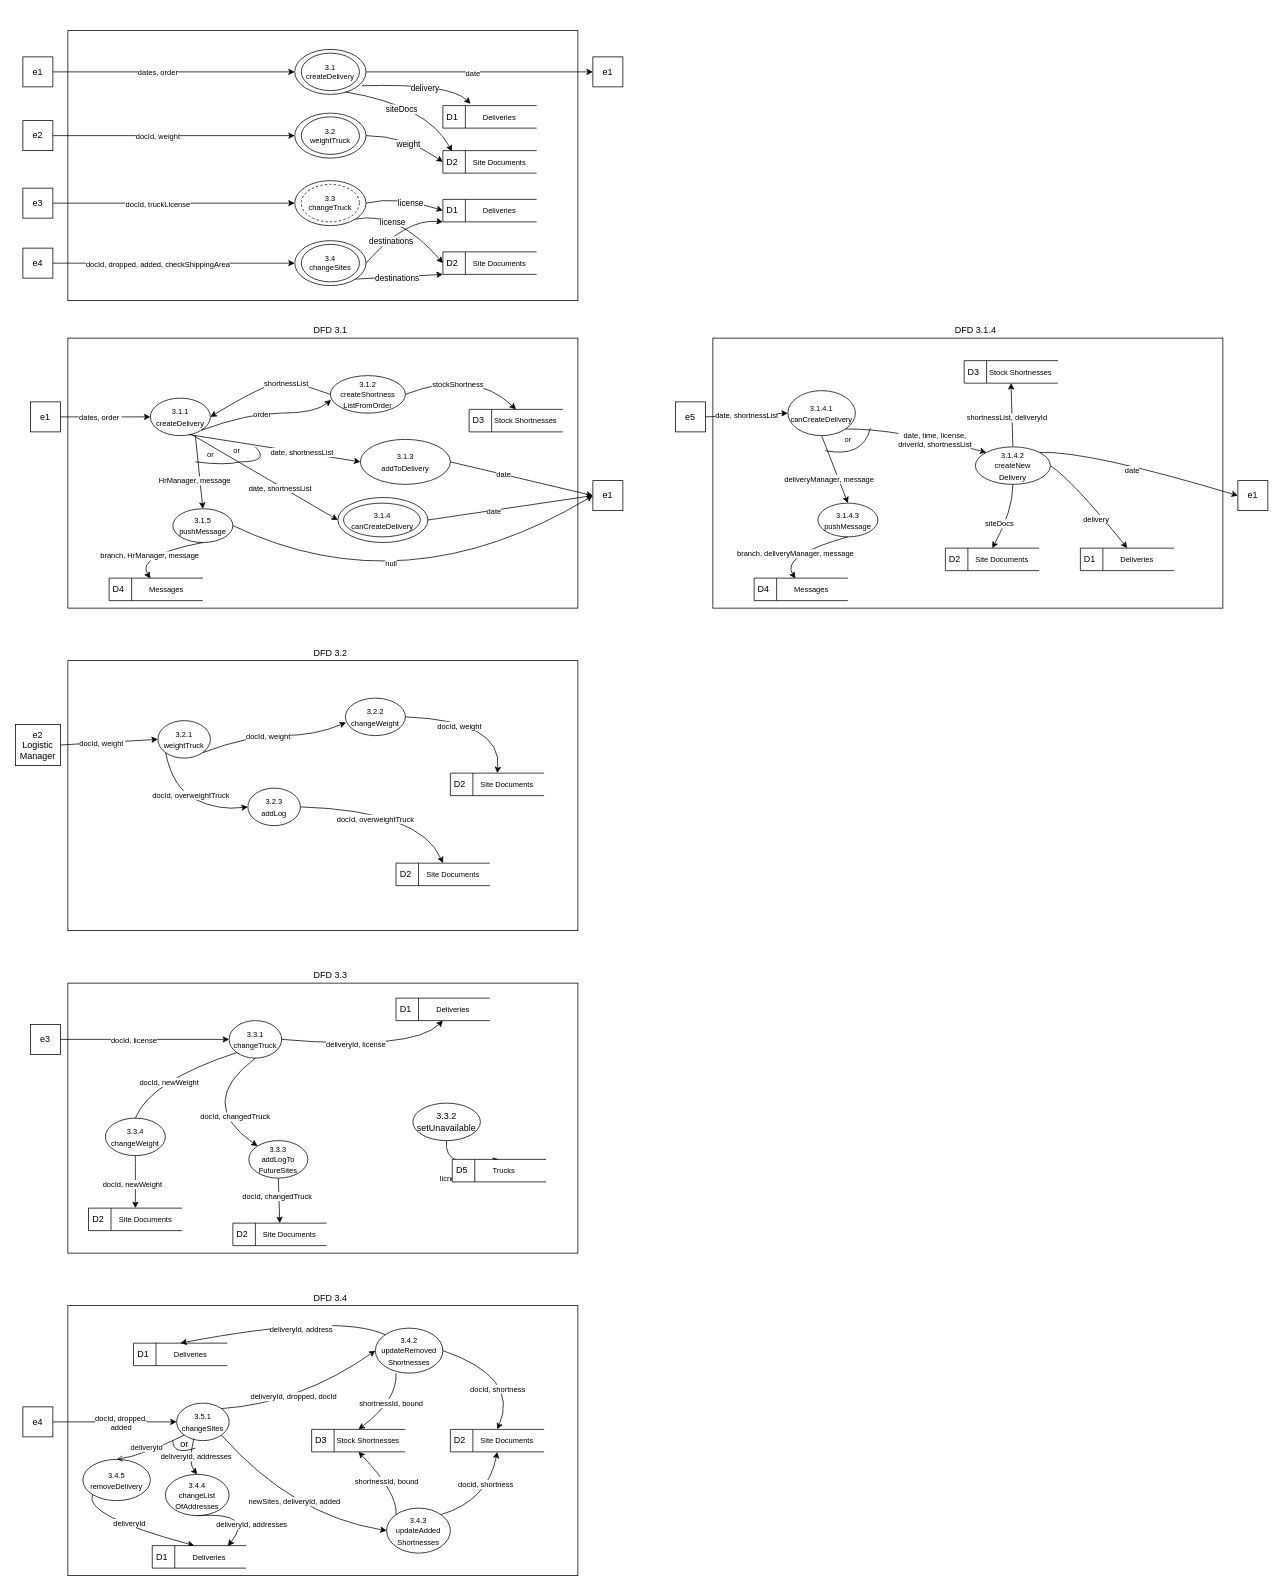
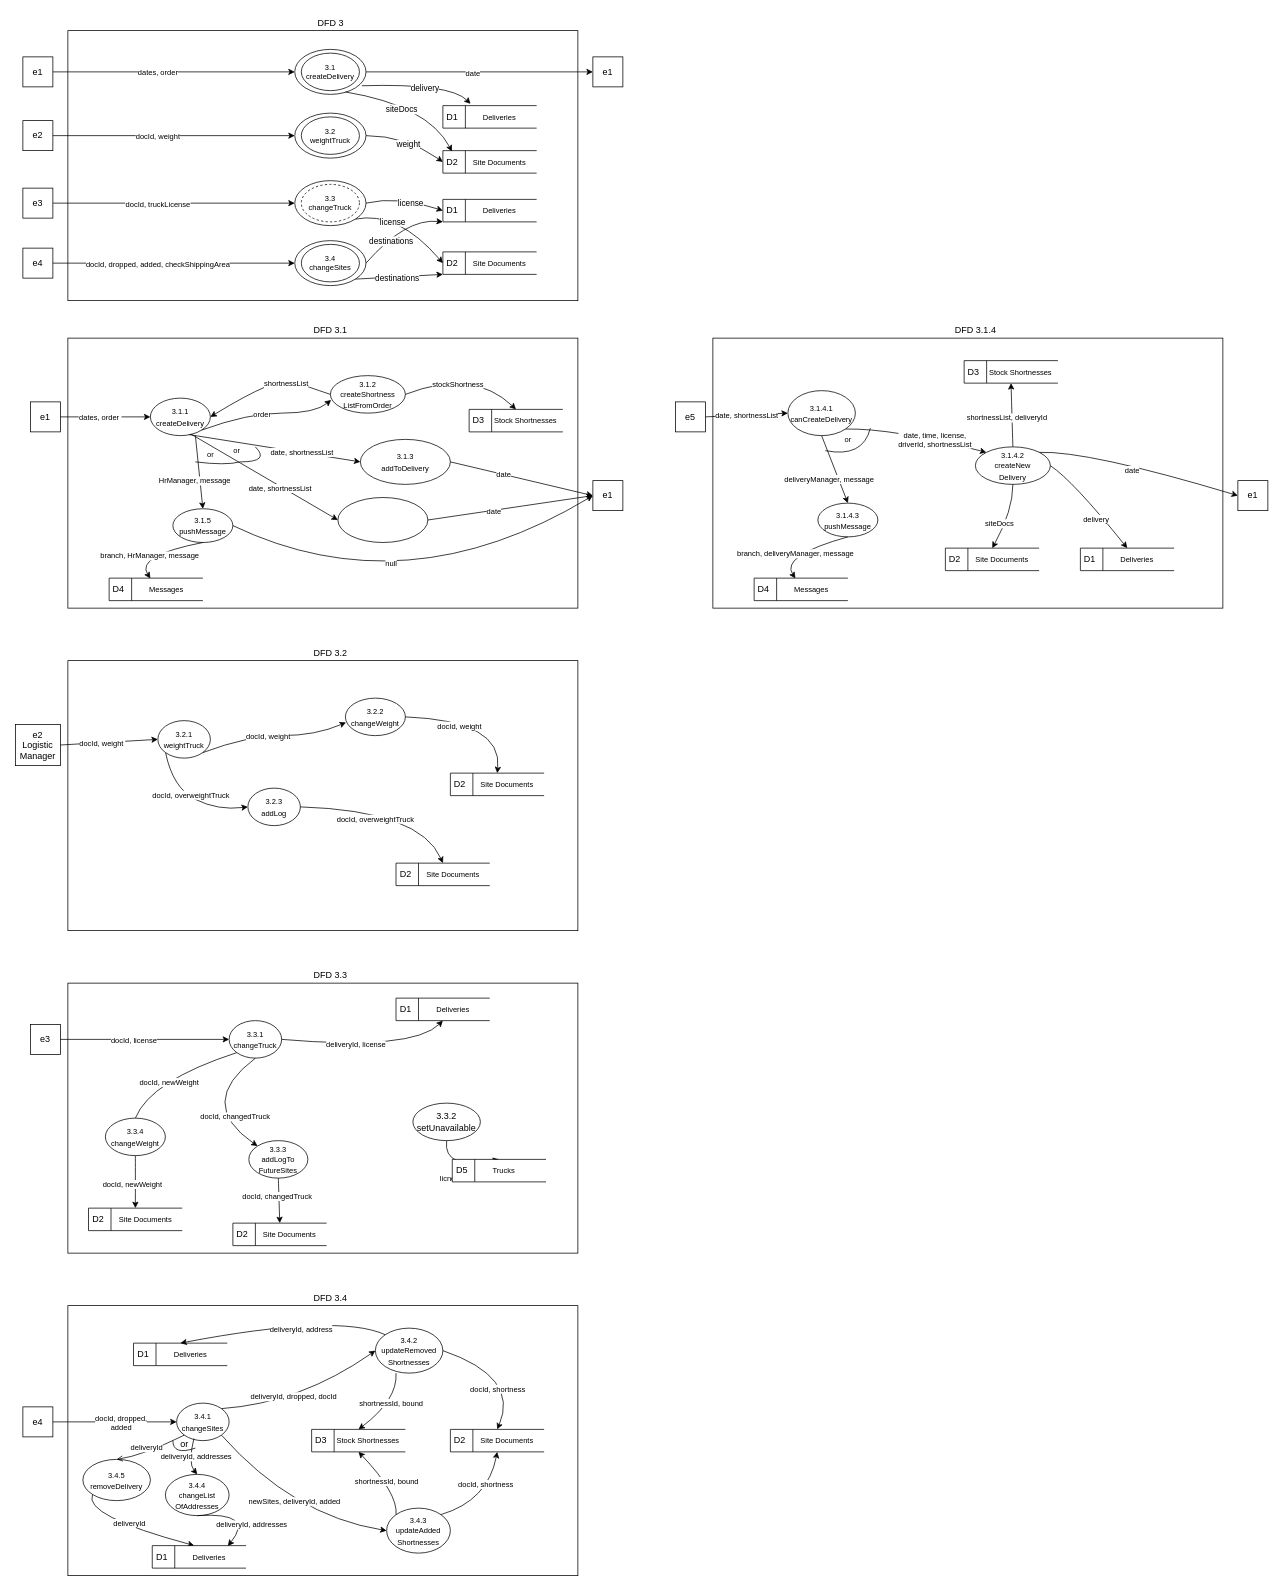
+ <mxCell id="28" value="DFD 3" style="text;html=1;align=center;verticalAlign=middle;resizable=0;points=[];autosize=1;strokeColor=none;fillColor=none;" parent="1" vertex="1"><mxGeometry x="415" y="20" width="50" height="20" as="geometry" /></mxCell>
- <mxCell id="21" value="&lt;font style=&quot;font-size: 10px;&quot;&gt;3.1.4&lt;br&gt;canCreateDelivery&lt;br&gt;&lt;/font&gt;" style="ellipse;whiteSpace=wrap;html=1;" parent="1" vertex="1"><mxGeometry x="457.5" y="670" width="102.5" height="45" as="geometry" /></mxCell>
- <mxCell id="88" value="&lt;font style=&quot;font-size: 10px;&quot;&gt;3.5.1&lt;br&gt;changeSites&lt;/font&gt;" style="ellipse;whiteSpace=wrap;html=1;" vertex="1" parent="1"><mxGeometry x="235" y="1870" width="70" height="50" as="geometry" /></mxCell>
+ <mxCell id="88" value="&lt;font style=&quot;font-size: 10px;&quot;&gt;3.4.1&lt;br&gt;changeSites&lt;/font&gt;" style="ellipse;whiteSpace=wrap;html=1;" vertex="1" parent="1"><mxGeometry x="235" y="1870" width="70" height="50" as="geometry" /></mxCell>
